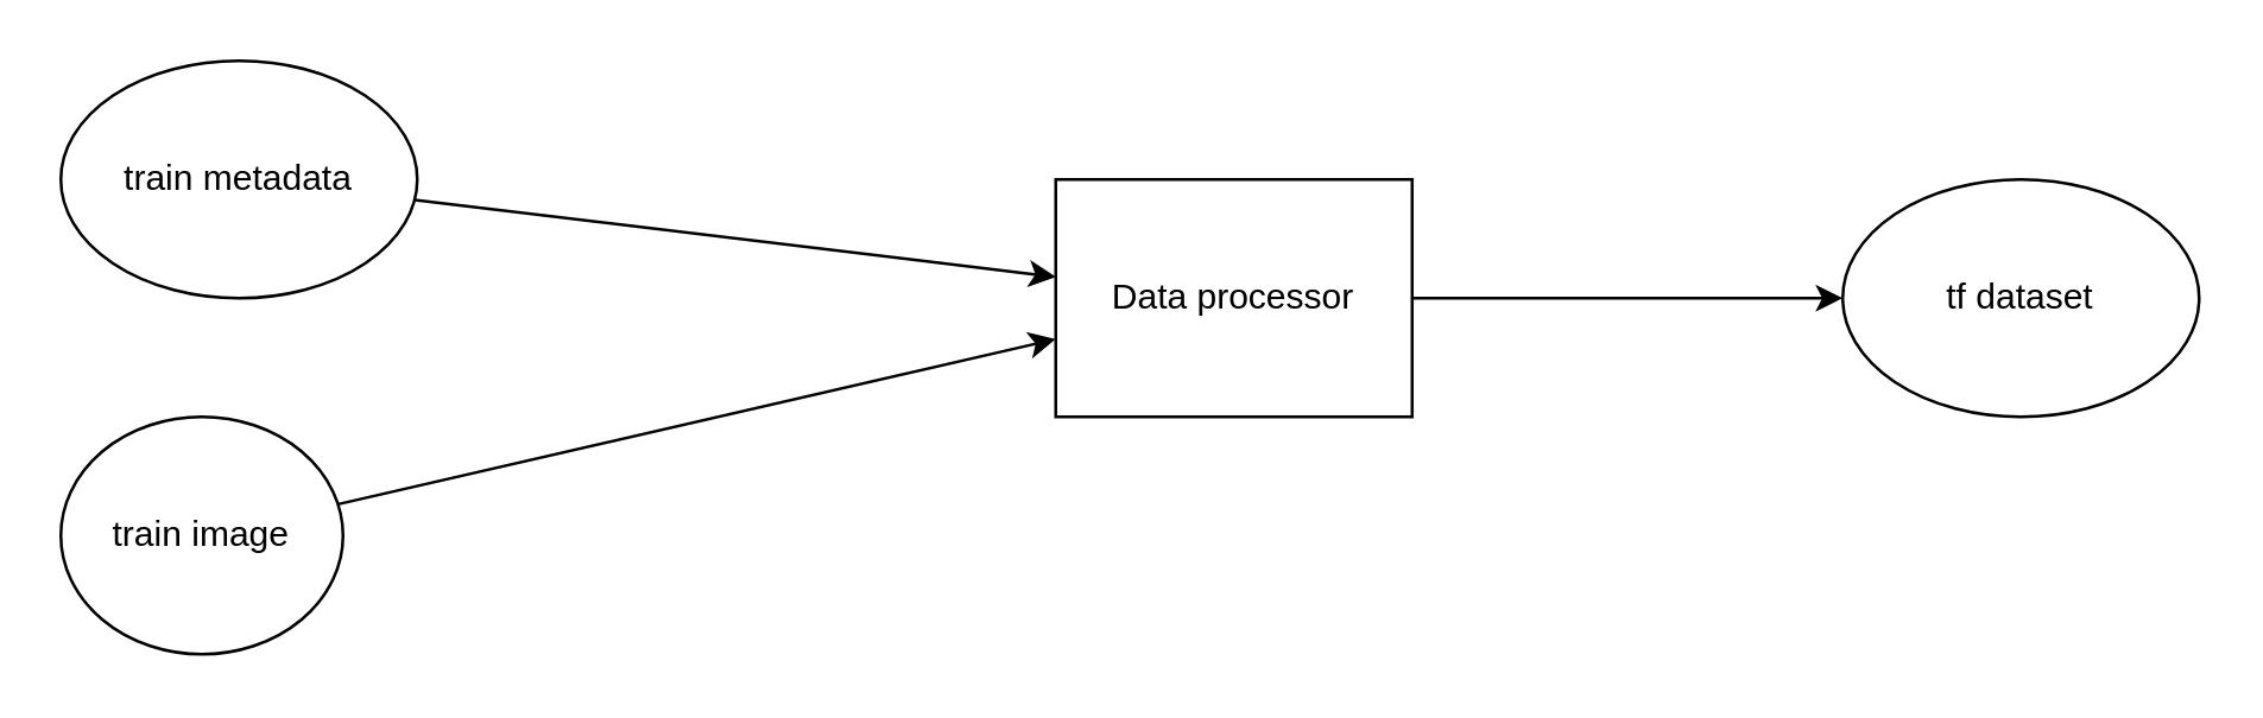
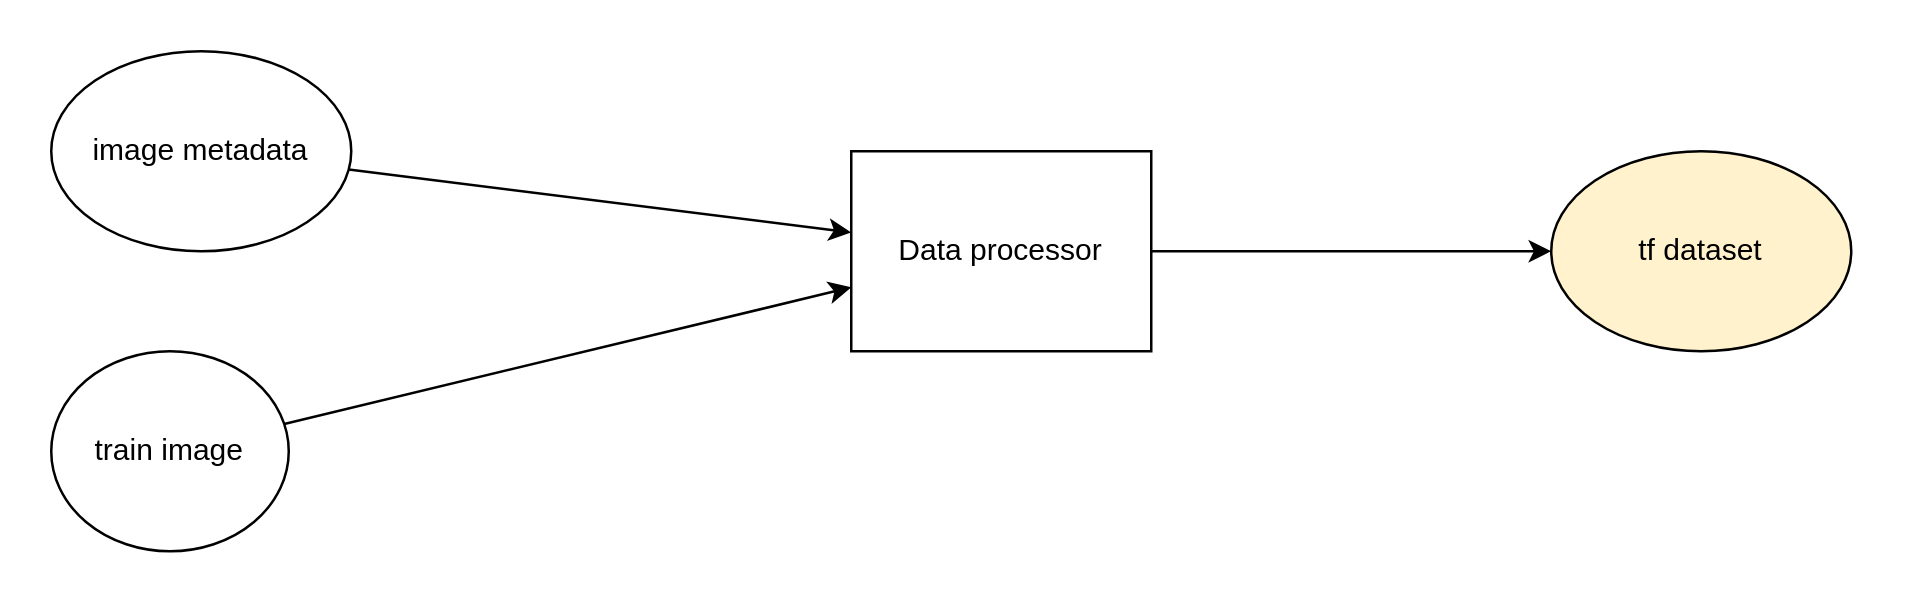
- <mxCell id="3" value="train metadata" style="ellipse;whiteSpace=wrap;html=1;" vertex="1" parent="1"><mxGeometry x="20" y="20" width="120" height="80" as="geometry" /></mxCell>
+ <mxCell id="3" value="image metadata" style="ellipse;whiteSpace=wrap;html=1;" vertex="1" parent="1"><mxGeometry x="20" y="20" width="120" height="80" as="geometry" /></mxCell>
- <mxCell id="2" value="Data processor" style="rounded=0;whiteSpace=wrap;html=1;" vertex="1" parent="1"><mxGeometry x="355" y="60" width="120" height="80" as="geometry" /></mxCell>
+ <mxCell id="2" value="Data processor" style="rounded=0;whiteSpace=wrap;html=1;" vertex="1" parent="1"><mxGeometry x="340" y="60" width="120" height="80" as="geometry" /></mxCell>
- <mxCell id="7" value="tf dataset" style="ellipse;whiteSpace=wrap;html=1;" vertex="1" parent="1"><mxGeometry x="620" y="60" width="120" height="80" as="geometry" /></mxCell>
+ <mxCell id="7" value="tf dataset" style="ellipse;whiteSpace=wrap;html=1;fillColor=#fff2cc;" vertex="1" parent="1"><mxGeometry x="620" y="60" width="120" height="80" as="geometry" /></mxCell>
